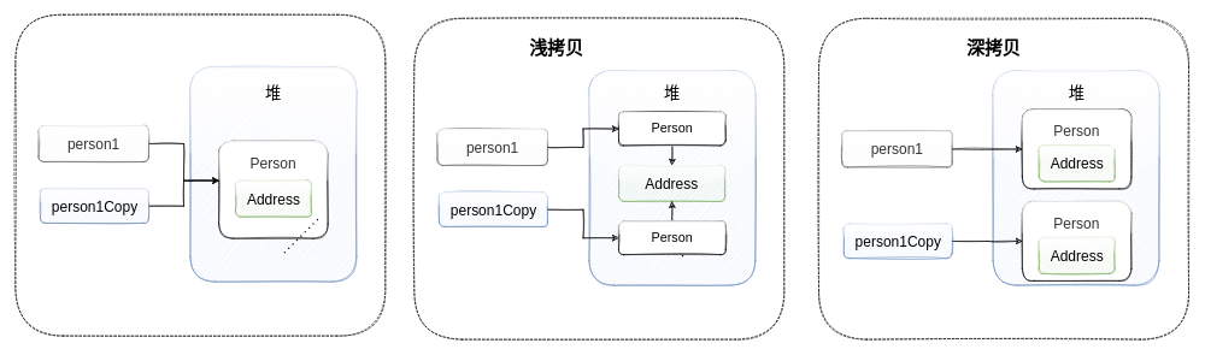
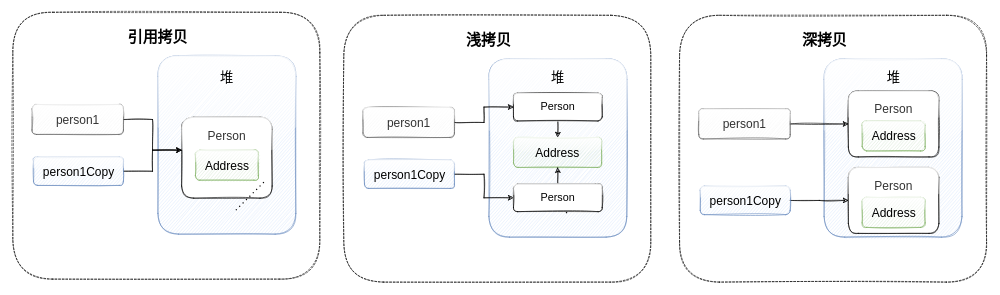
+ <mxCell id="3" value="引用拷贝" style="text;html=1;strokeColor=none;fillColor=none;align=center;verticalAlign=middle;whiteSpace=wrap;rounded=0;fontSize=25;fontStyle=1;shadow=0;sketch=1;" parent="1" vertex="1"><mxGeometry x="142" y="50" width="240" height="20" as="geometry" /></mxCell>
- <mxCell id="15" value="浅拷贝" style="text;html=1;strokeColor=none;fillColor=none;align=center;verticalAlign=middle;whiteSpace=wrap;rounded=0;fontSize=25;fontStyle=1;shadow=0;sketch=1;" vertex="1" parent="1"><mxGeometry x="649" y="55" width="240" height="20" as="geometry" /></mxCell>
+ <mxCell id="15" value="浅拷贝" style="text;html=1;strokeColor=none;fillColor=none;align=center;verticalAlign=middle;whiteSpace=wrap;rounded=0;fontSize=25;fontStyle=1;shadow=0;sketch=1;" vertex="1" parent="1"><mxGeometry x="694" y="55" width="240" height="20" as="geometry" /></mxCell>
